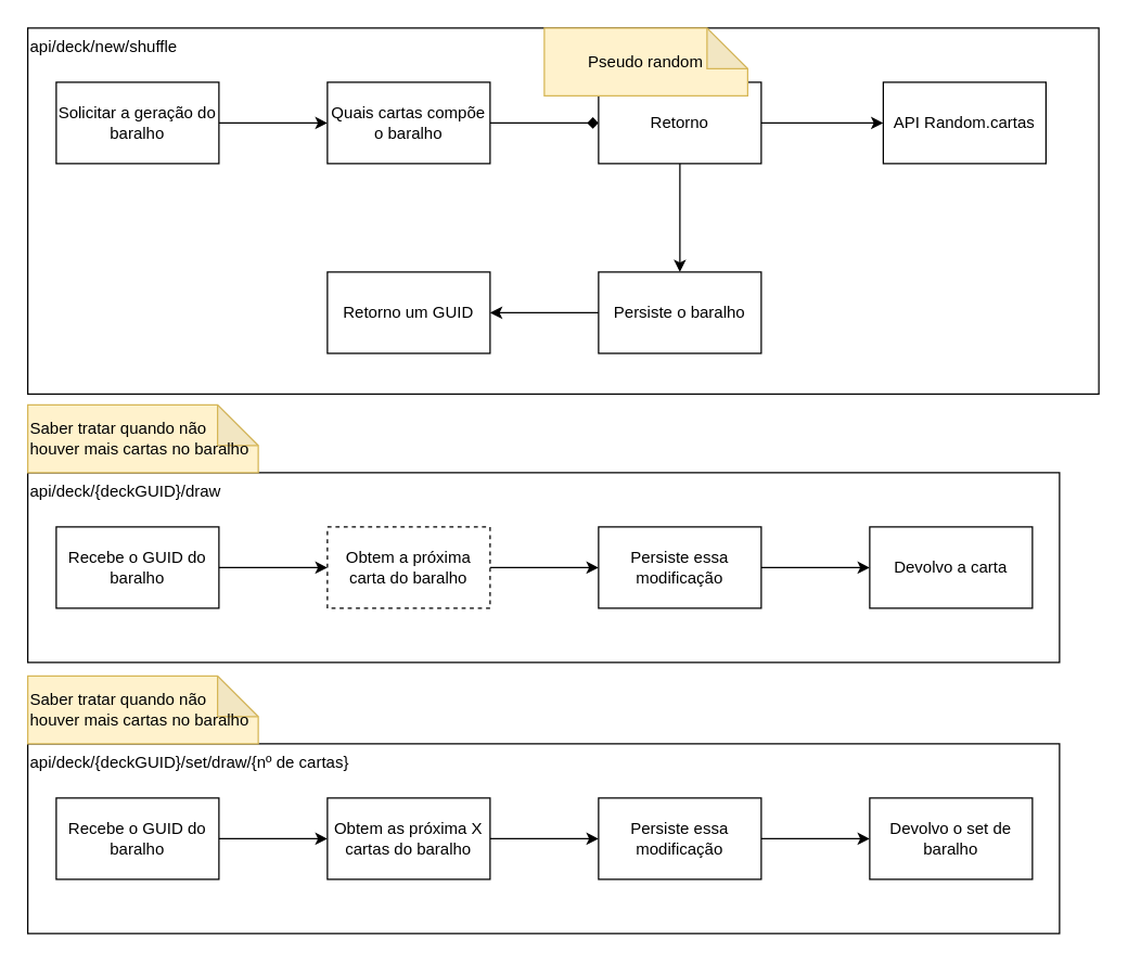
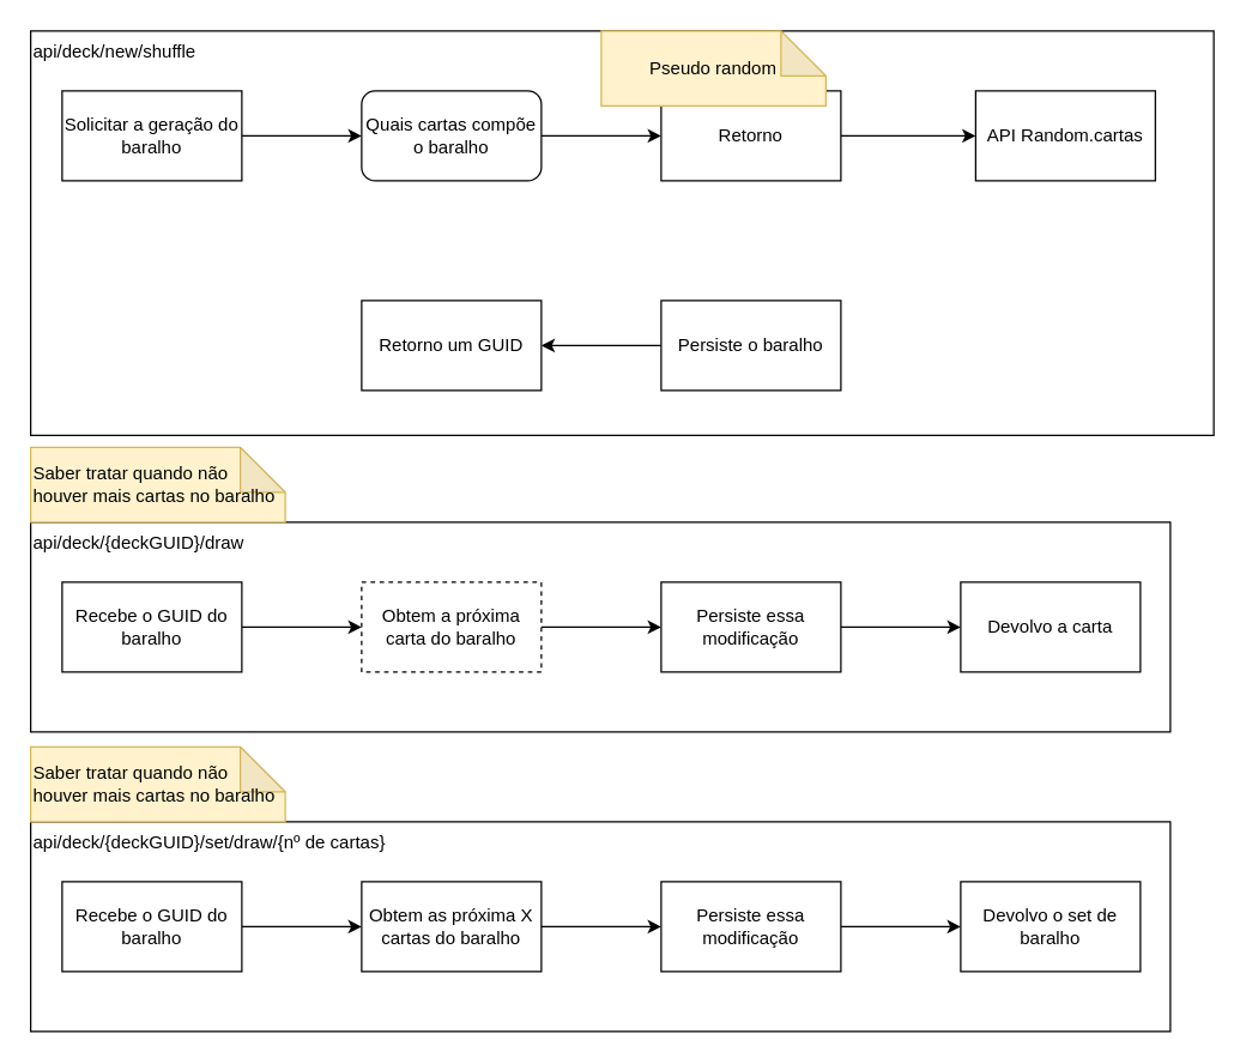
- <mxCell id="7" value="Quais cartas compõe o baralho" style="rounded=0;whiteSpace=wrap;html=1;" vertex="1" parent="1"><mxGeometry x="241" y="60" width="120" height="60" as="geometry" /></mxCell>
+ <mxCell id="7" value="Quais cartas compõe o baralho" style="whiteSpace=wrap;html=1;rounded=1;" vertex="1" parent="1"><mxGeometry x="241" y="60" width="120" height="60" as="geometry" /></mxCell>
- <mxCell id="6" style="edgeStyle=orthogonalEdgeStyle;rounded=0;orthogonalLoop=1;jettySize=auto;html=1;entryX=0;entryY=0.5;entryDx=0;entryDy=0;endArrow=diamond;" edge="1" parent="1" source="7" target="10"><mxGeometry relative="1" as="geometry" /></mxCell>
+ <mxCell id="6" style="edgeStyle=orthogonalEdgeStyle;rounded=0;orthogonalLoop=1;jettySize=auto;html=1;entryX=0;entryY=0.5;entryDx=0;entryDy=0;" edge="1" parent="1" source="7" target="10"><mxGeometry relative="1" as="geometry" /></mxCell>
- <mxCell id="9" style="edgeStyle=orthogonalEdgeStyle;rounded=0;orthogonalLoop=1;jettySize=auto;html=1;" edge="1" parent="1" source="10" target="14"><mxGeometry relative="1" as="geometry" /></mxCell>
